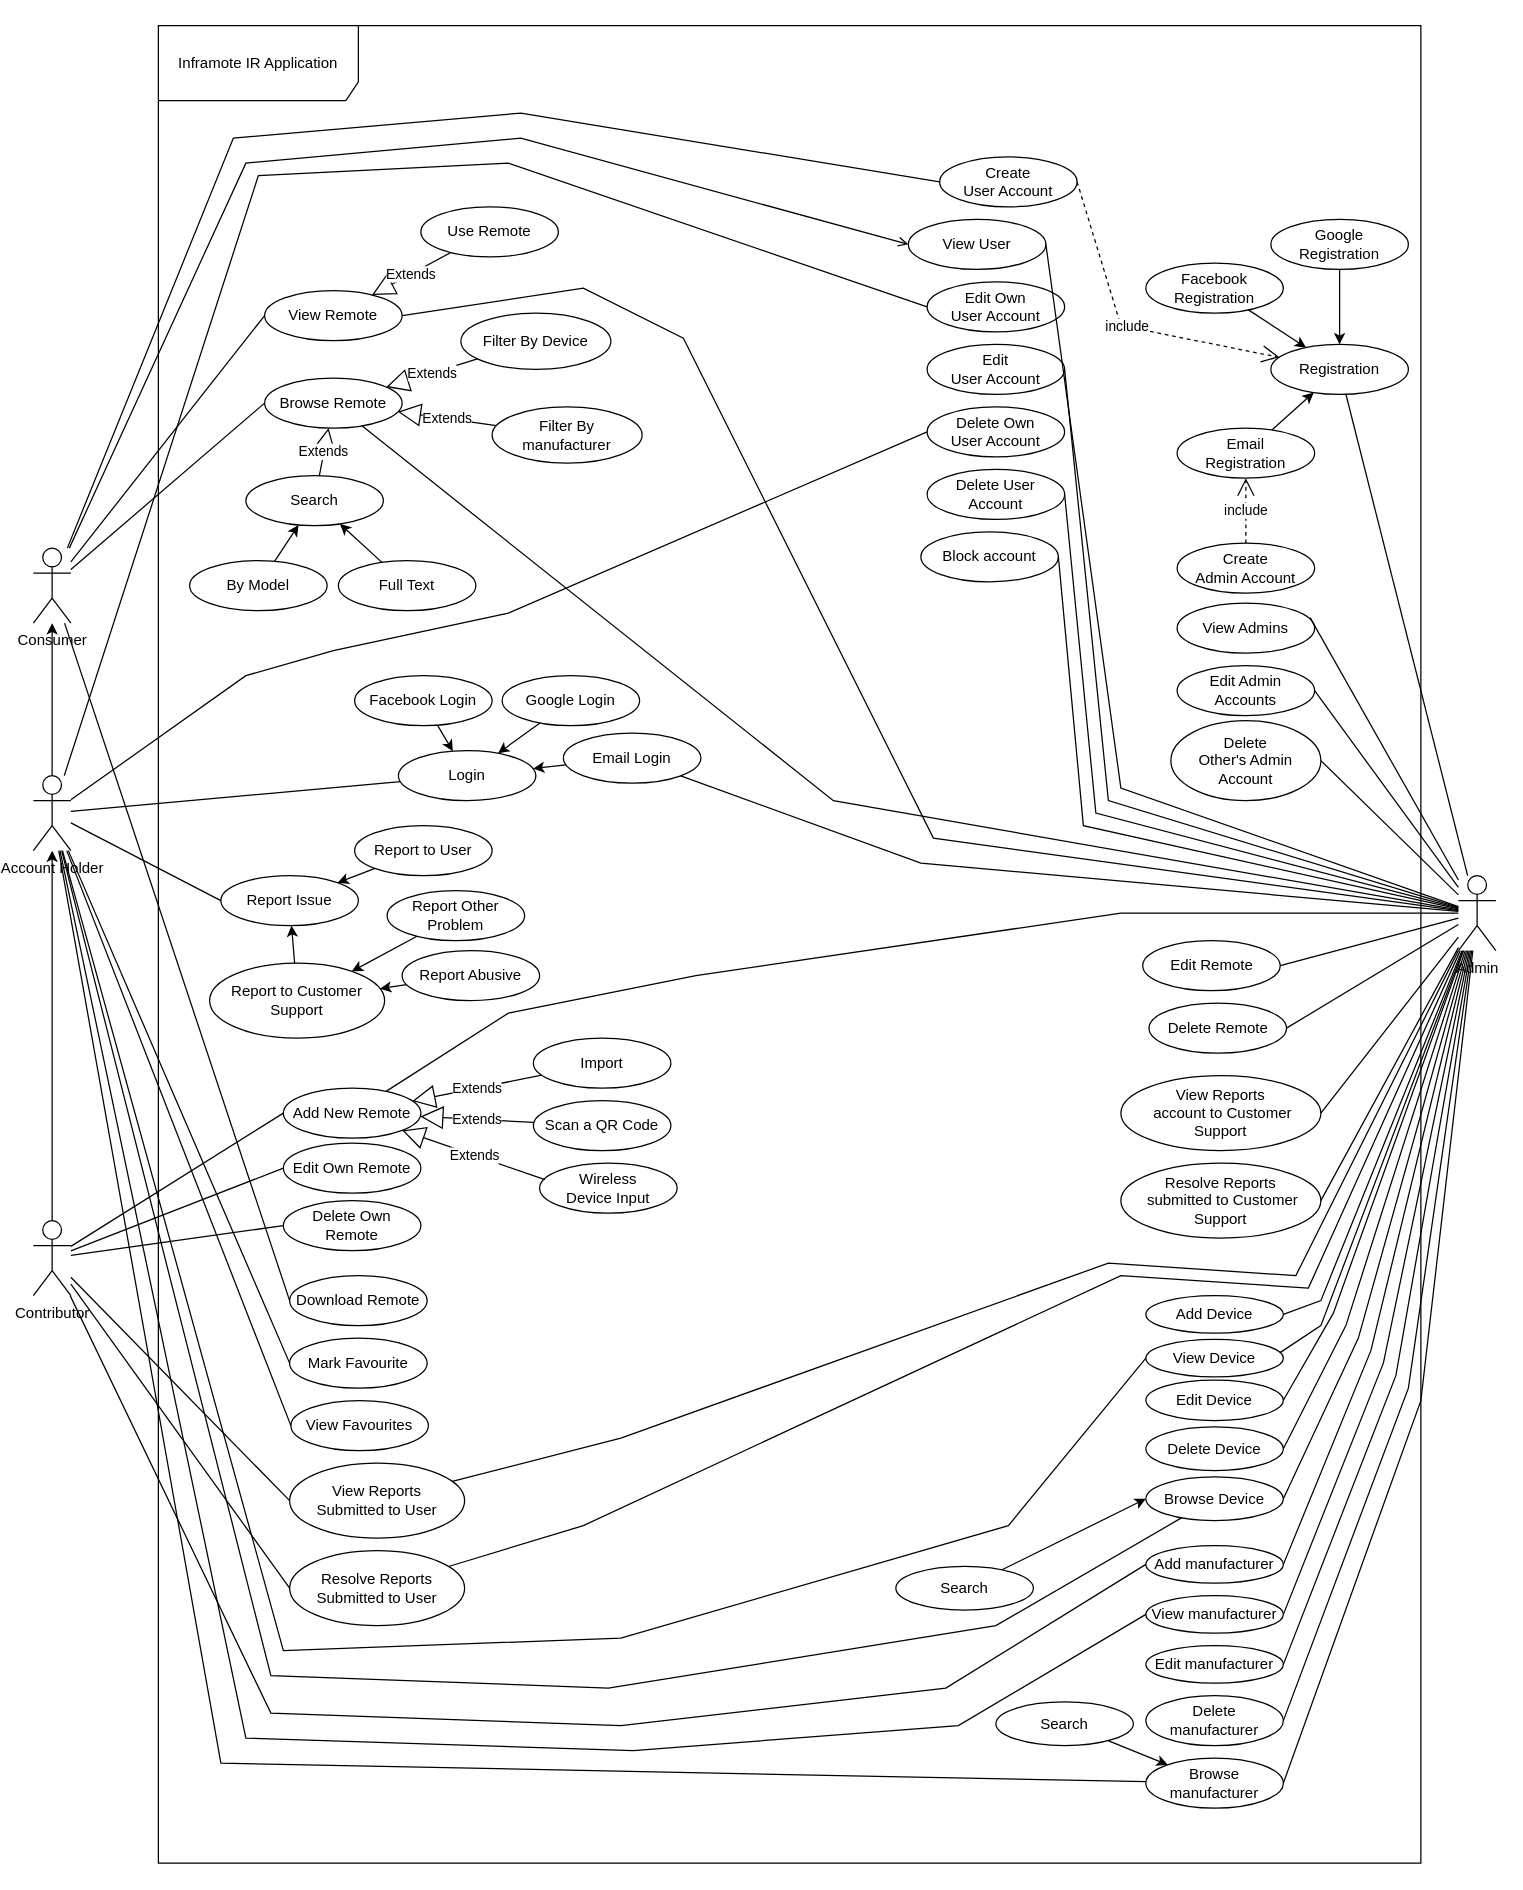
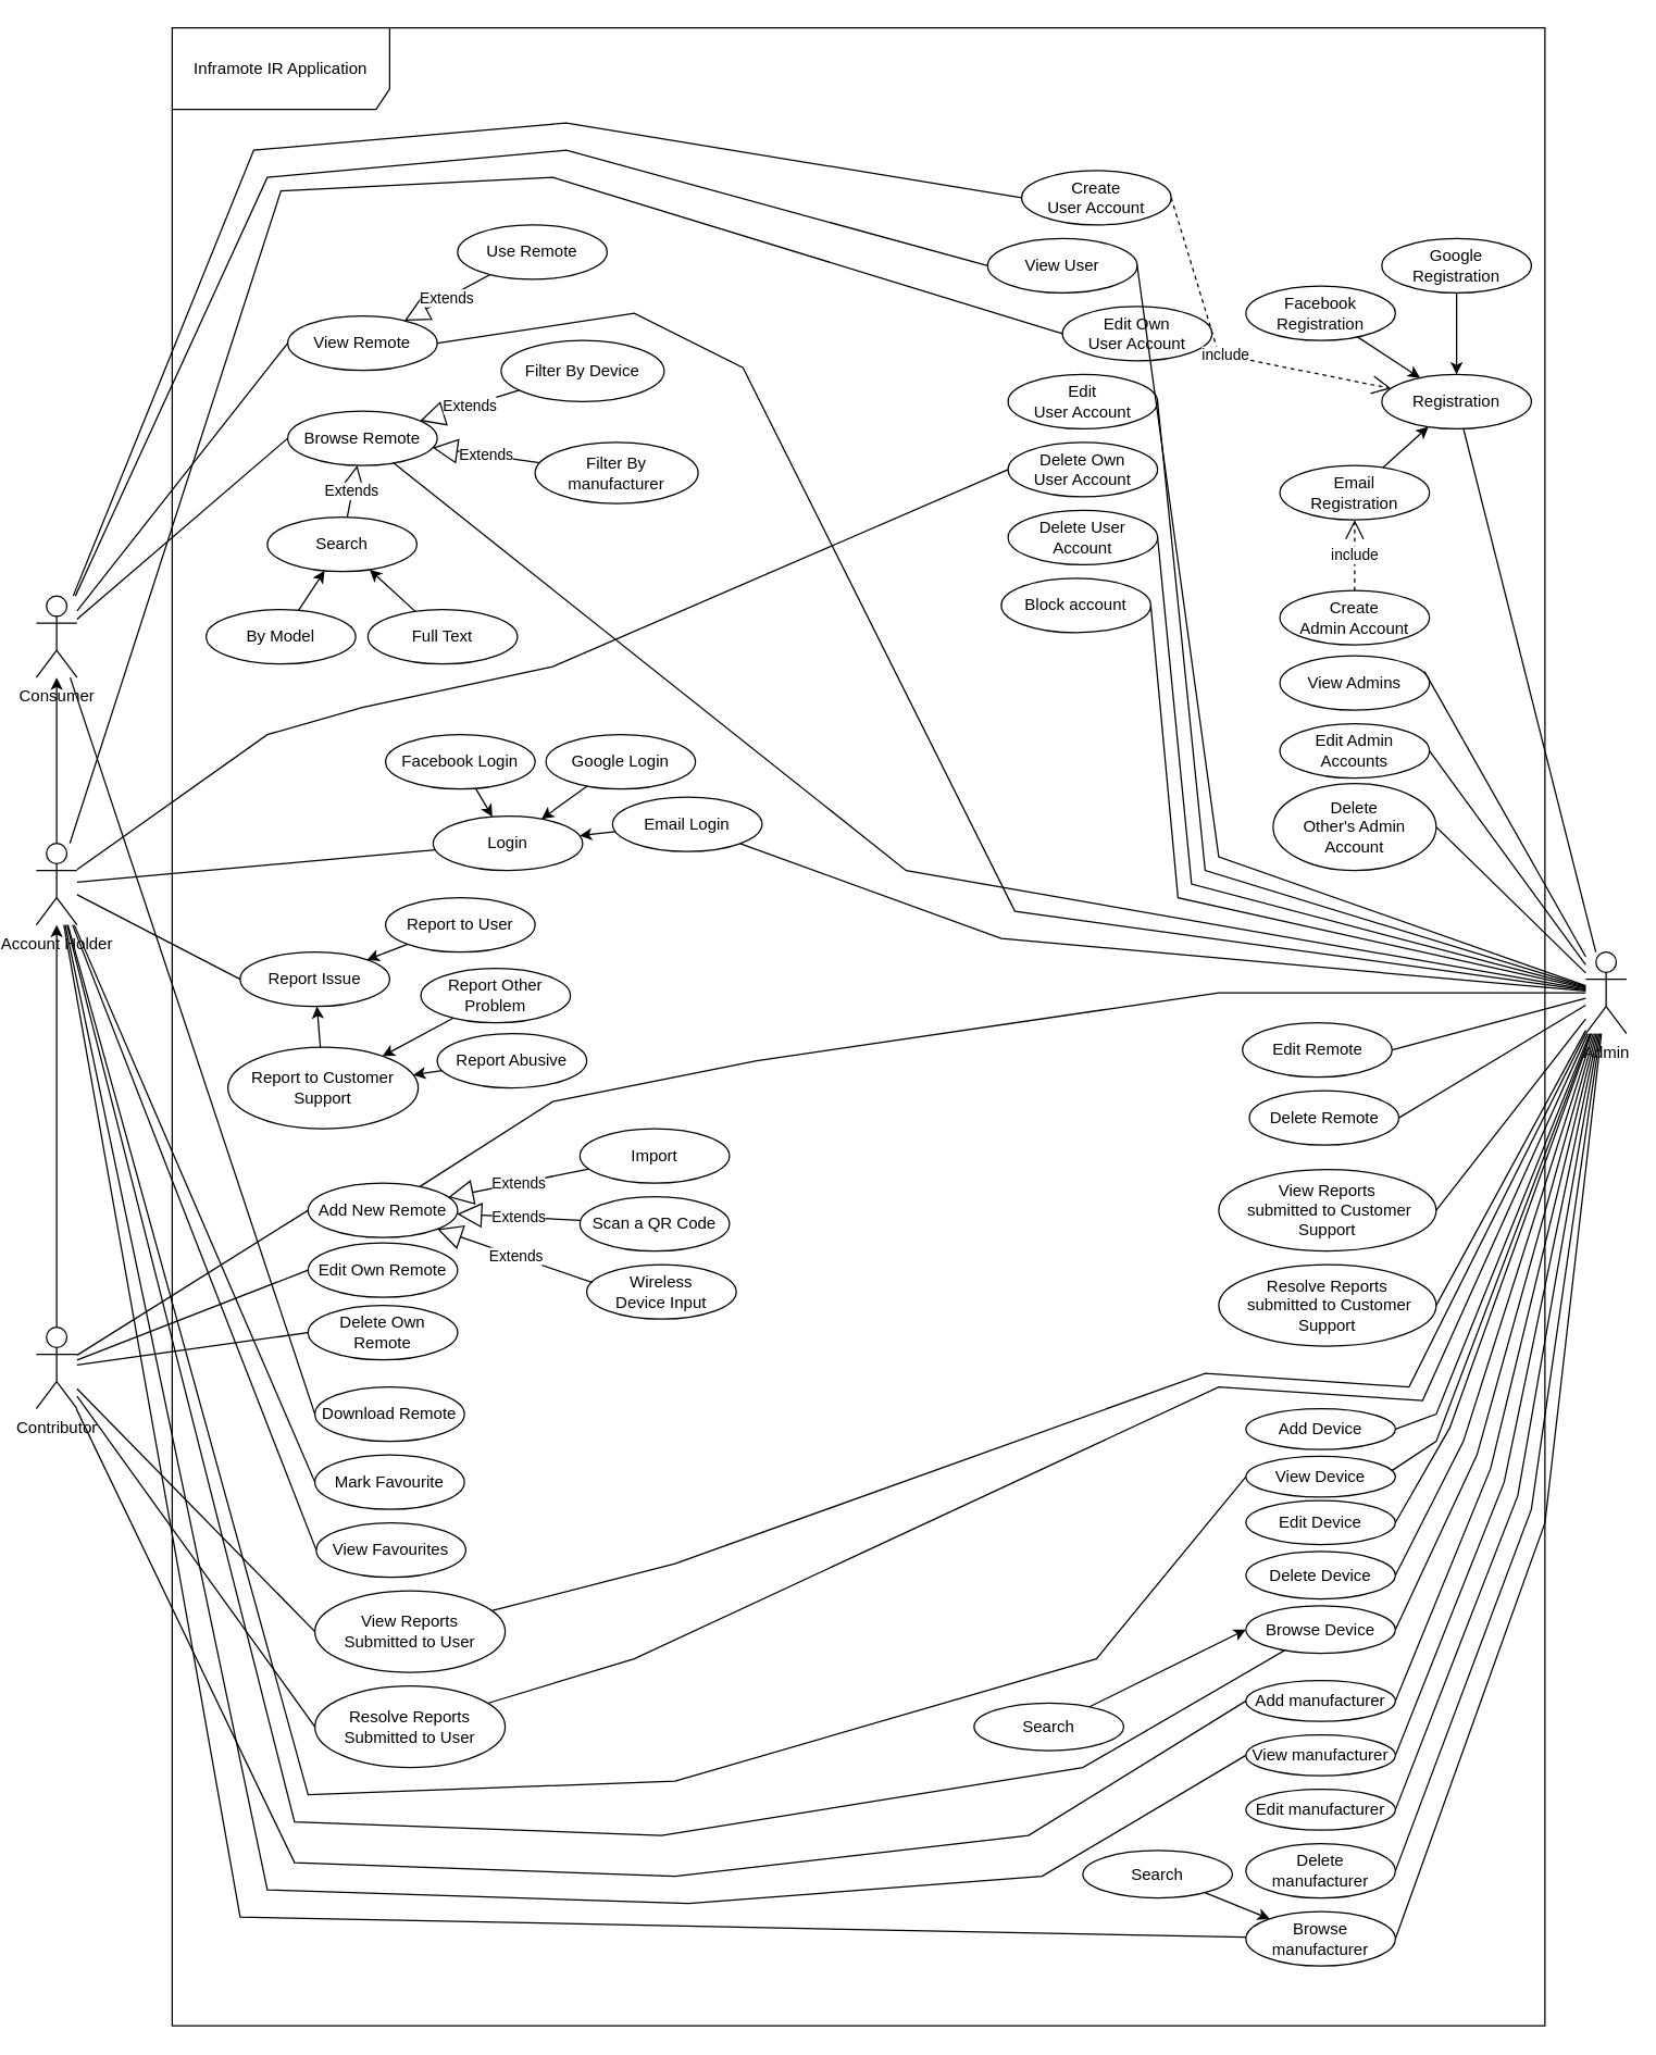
- <mxCell id="105" value="" style="endArrow=open;html=1;rounded=0;entryX=0;entryY=0.5;entryDx=0;entryDy=0;movable=0;resizable=0;rotatable=0;deletable=0;editable=0;connectable=0;" parent="1" source="140" target="83" edge="1"><mxGeometry width="50" height="50" relative="1" as="geometry"><mxPoint x="130" y="700" as="sourcePoint" /><mxPoint x="600" y="254" as="targetPoint" /><Array as="points"><mxPoint x="190" y="130" /><mxPoint x="410" y="110" /></Array></mxGeometry></mxCell>
+ <mxCell id="105" value="" style="endArrow=none;html=1;rounded=0;entryX=0;entryY=0.5;entryDx=0;entryDy=0;movable=0;resizable=0;rotatable=0;deletable=0;editable=0;connectable=0;" parent="1" source="140" target="83" edge="1"><mxGeometry width="50" height="50" relative="1" as="geometry"><mxPoint x="130" y="700" as="sourcePoint" /><mxPoint x="600" y="254" as="targetPoint" /><Array as="points"><mxPoint x="190" y="130" /><mxPoint x="410" y="110" /></Array></mxGeometry></mxCell>
- <mxCell id="90" value="Edit Own &lt;br&gt;User Account" style="ellipse;whiteSpace=wrap;html=1;movable=0;resizable=0;rotatable=0;deletable=0;editable=0;connectable=0;" parent="1" vertex="1"><mxGeometry x="735" y="225" width="110" height="40" as="geometry" /></mxCell>
+ <mxCell id="90" value="Edit Own &lt;br&gt;User Account" style="ellipse;whiteSpace=wrap;html=1;movable=0;resizable=0;rotatable=0;deletable=0;editable=0;connectable=0;" parent="1" vertex="1"><mxGeometry x="775" y="225" width="110" height="40" as="geometry" /></mxCell>
- <mxCell id="34" value="View Reports&lt;br&gt;&amp;nbsp;account to Customer Support" style="ellipse;whiteSpace=wrap;html=1;movable=0;resizable=0;rotatable=0;deletable=0;editable=0;connectable=0;" parent="1" vertex="1"><mxGeometry x="890" y="860" width="160" height="60" as="geometry" /></mxCell>
+ <mxCell id="34" value="View Reports&lt;br&gt;&amp;nbsp;submitted to Customer Support" style="ellipse;whiteSpace=wrap;html=1;movable=0;resizable=0;rotatable=0;deletable=0;editable=0;connectable=0;" parent="1" vertex="1"><mxGeometry x="890" y="860" width="160" height="60" as="geometry" /></mxCell>
